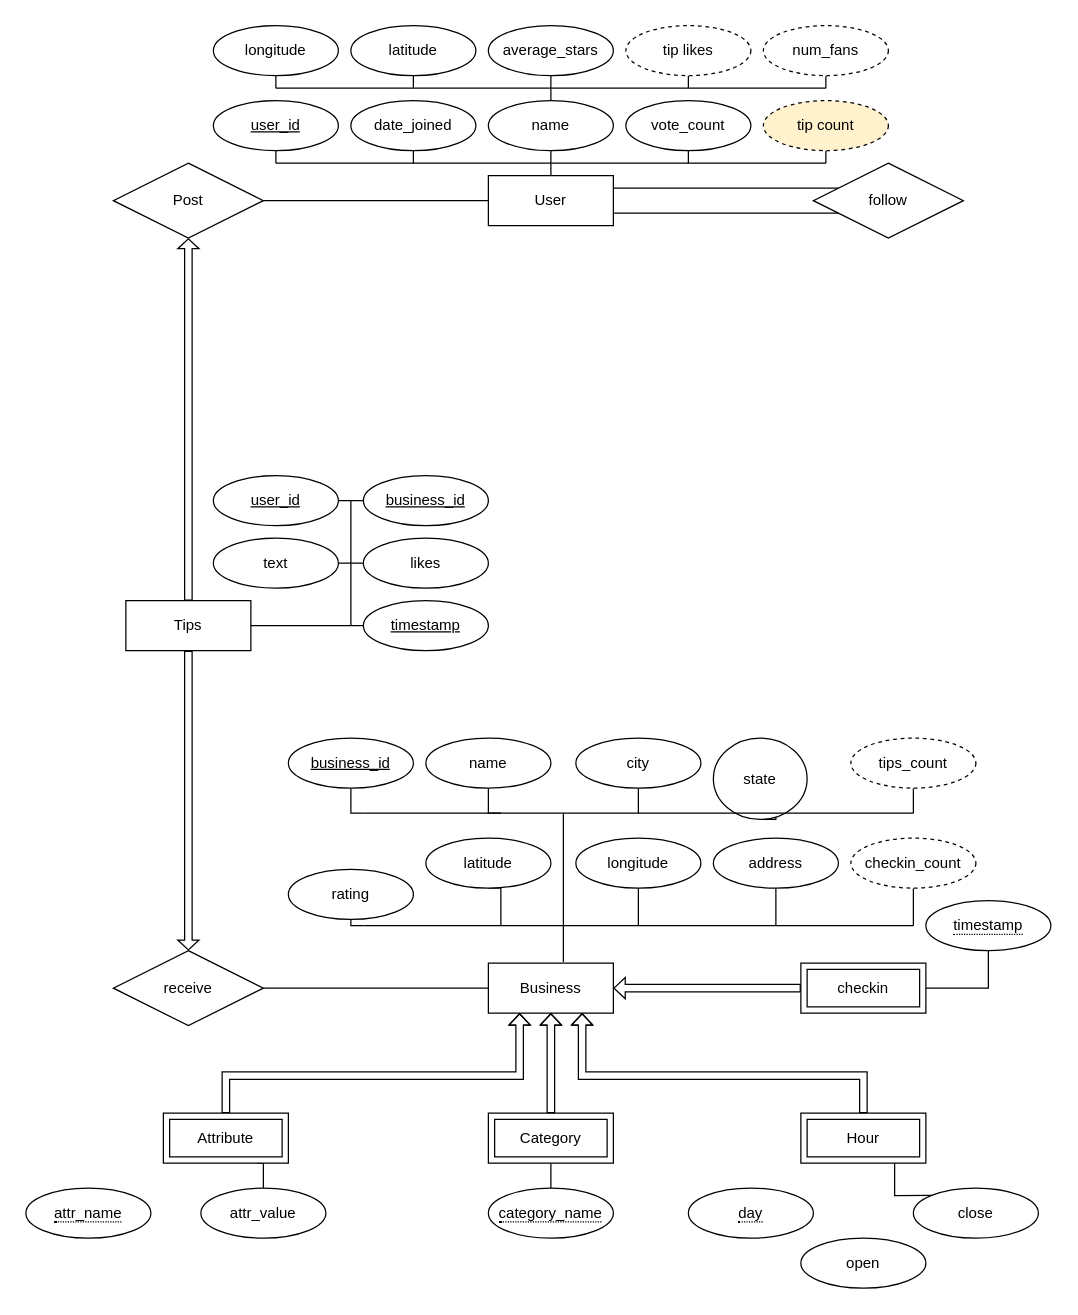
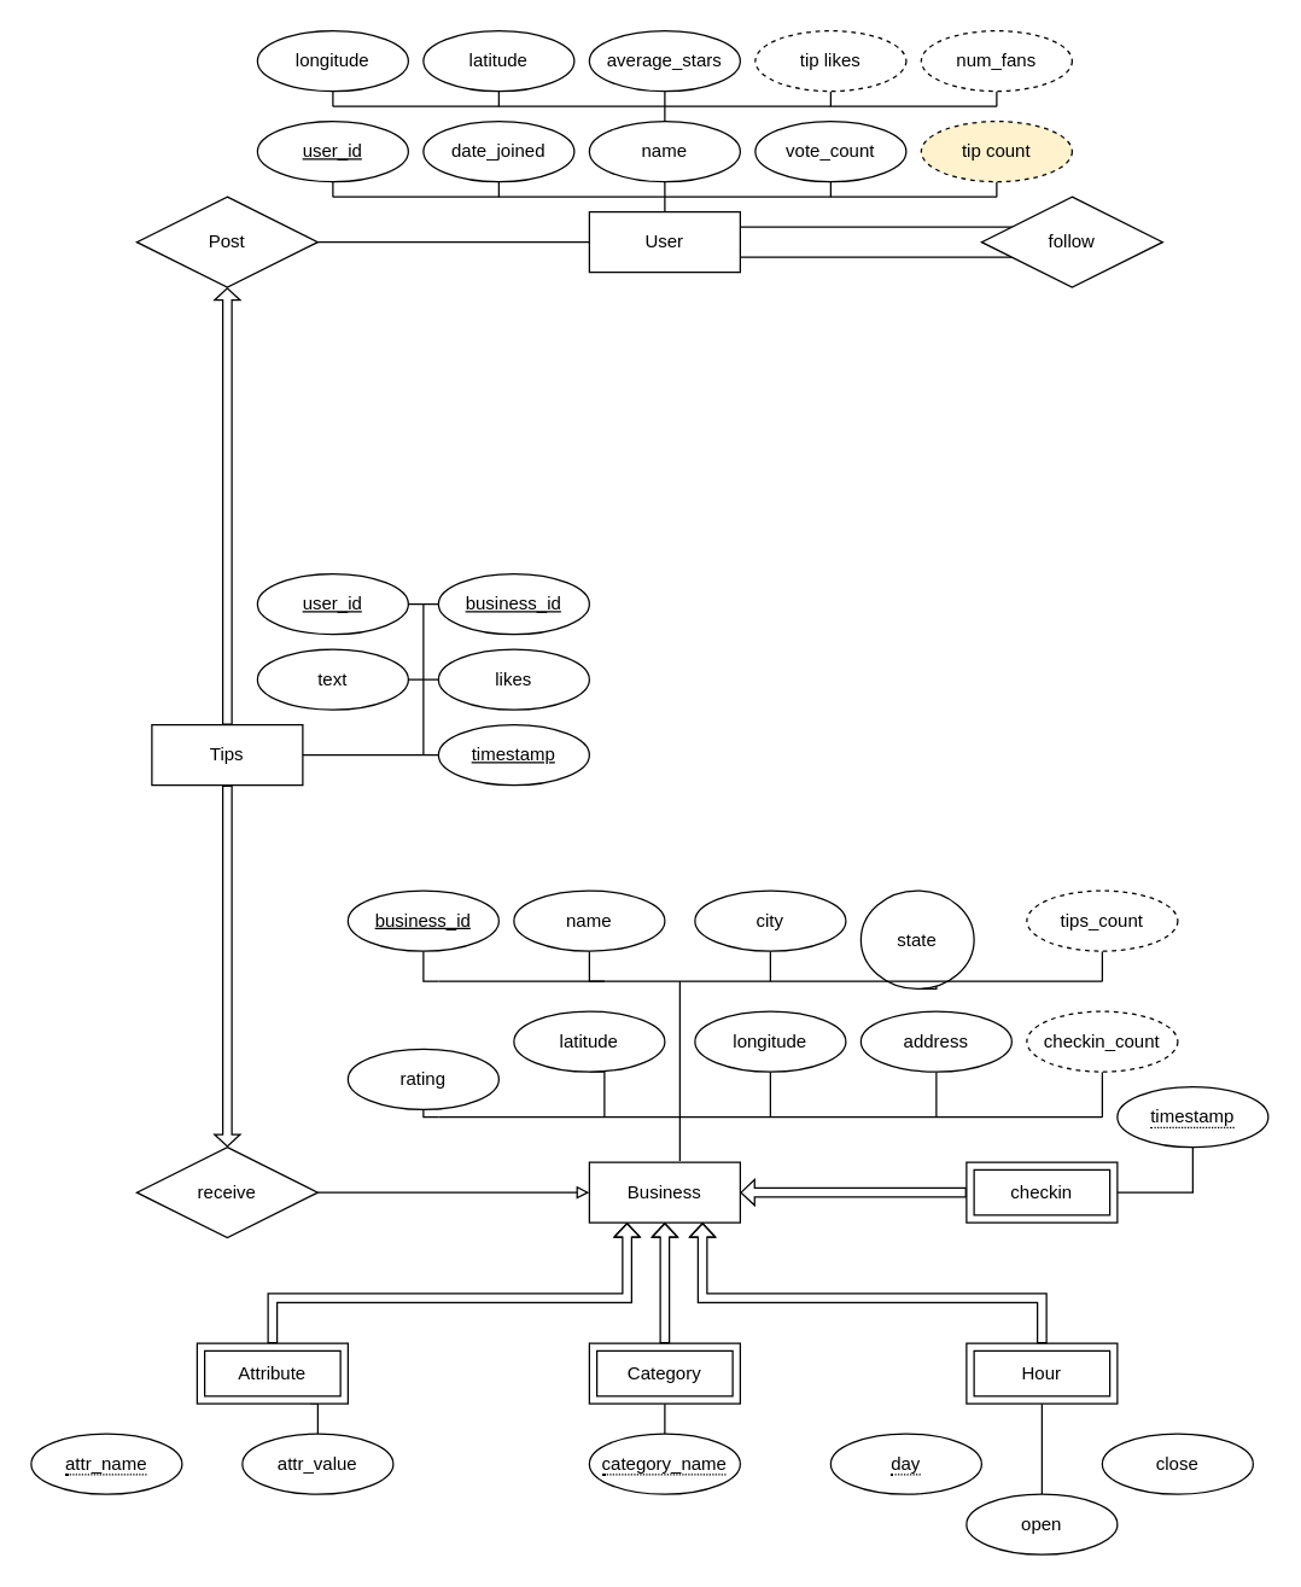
- <mxCell id="70" style="edgeStyle=orthogonalEdgeStyle;rounded=0;orthogonalLoop=1;jettySize=auto;html=1;exitX=1;exitY=0.5;exitDx=0;exitDy=0;entryX=0;entryY=0.5;entryDx=0;entryDy=0;endArrow=none;endFill=0;" parent="1" source="71" target="22" edge="1"><mxGeometry relative="1" as="geometry" /></mxCell>
+ <mxCell id="70" style="edgeStyle=orthogonalEdgeStyle;rounded=0;orthogonalLoop=1;jettySize=auto;html=1;exitX=1;exitY=0.5;exitDx=0;exitDy=0;entryX=0;entryY=0.5;entryDx=0;entryDy=0;endArrow=block;endFill=0;" parent="1" source="71" target="22" edge="1"><mxGeometry relative="1" as="geometry" /></mxCell>
- <mxCell id="68" style="edgeStyle=orthogonalEdgeStyle;rounded=0;orthogonalLoop=1;jettySize=auto;html=1;exitX=0;exitY=0;exitDx=0;exitDy=0;entryX=0.75;entryY=1;entryDx=0;entryDy=0;endArrow=none;endFill=0;" parent="1" source="69" target="64" edge="1"><mxGeometry relative="1" as="geometry" /></mxCell>
+ <mxCell id="63" style="edgeStyle=orthogonalEdgeStyle;rounded=0;orthogonalLoop=1;jettySize=auto;html=1;exitX=0.5;exitY=1;exitDx=0;exitDy=0;entryX=0.5;entryY=0;entryDx=0;entryDy=0;endArrow=none;endFill=0;" parent="1" source="64" target="67" edge="1"><mxGeometry relative="1" as="geometry" /></mxCell>
